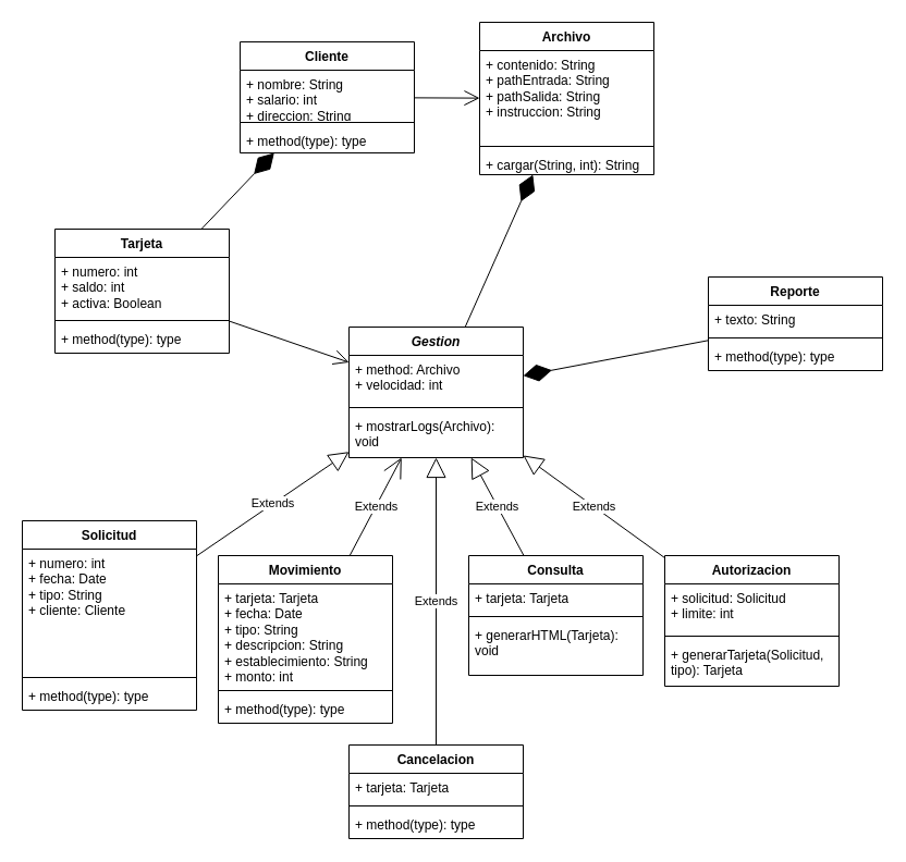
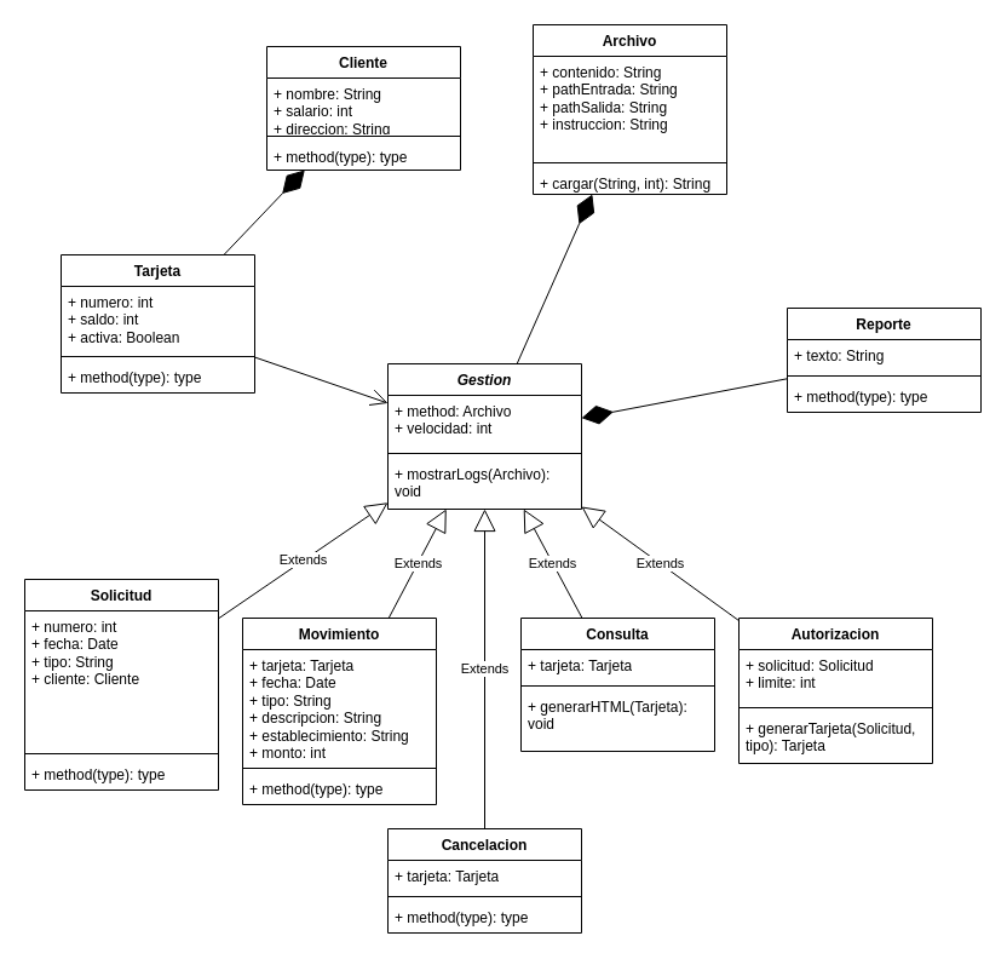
- <mxCell id="49" value="" style="endArrow=open;endFill=1;endSize=12;html=1;rounded=0;" edge="1" parent="1" source="2" target="14"><mxGeometry width="160" relative="1" as="geometry"><mxPoint x="340" y="380" as="sourcePoint" /><mxPoint x="500" y="380" as="targetPoint" /></mxGeometry></mxCell>
- <mxCell id="42" value="Extends" style="endArrow=open;endSize=16;endFill=0;html=1;rounded=0;" edge="1" parent="1" source="26" target="10"><mxGeometry width="160" relative="1" as="geometry"><mxPoint x="330" y="441" as="sourcePoint" /><mxPoint x="300" y="470" as="targetPoint" /></mxGeometry></mxCell>
+ <mxCell id="42" value="Extends" style="endArrow=block;endSize=16;endFill=0;html=1;rounded=0;" edge="1" parent="1" source="26" target="10"><mxGeometry width="160" relative="1" as="geometry"><mxPoint x="330" y="441" as="sourcePoint" /><mxPoint x="300" y="470" as="targetPoint" /></mxGeometry></mxCell>
